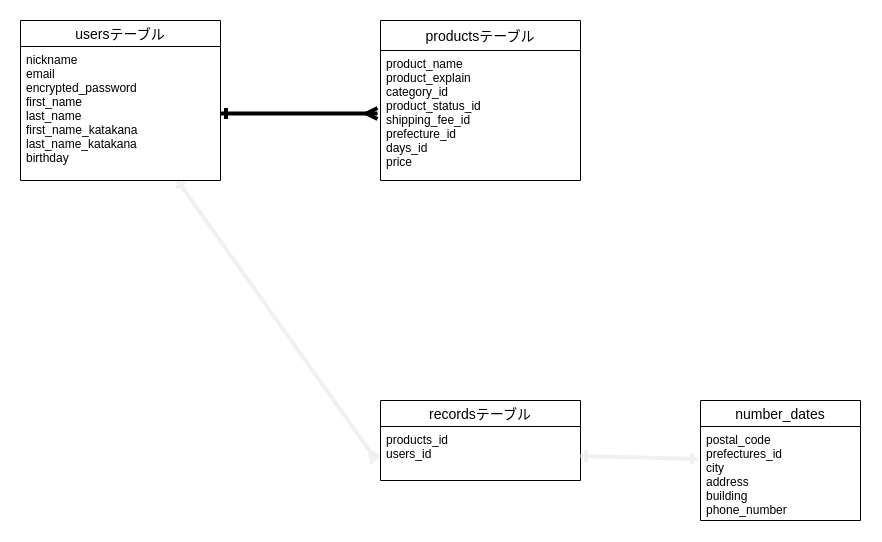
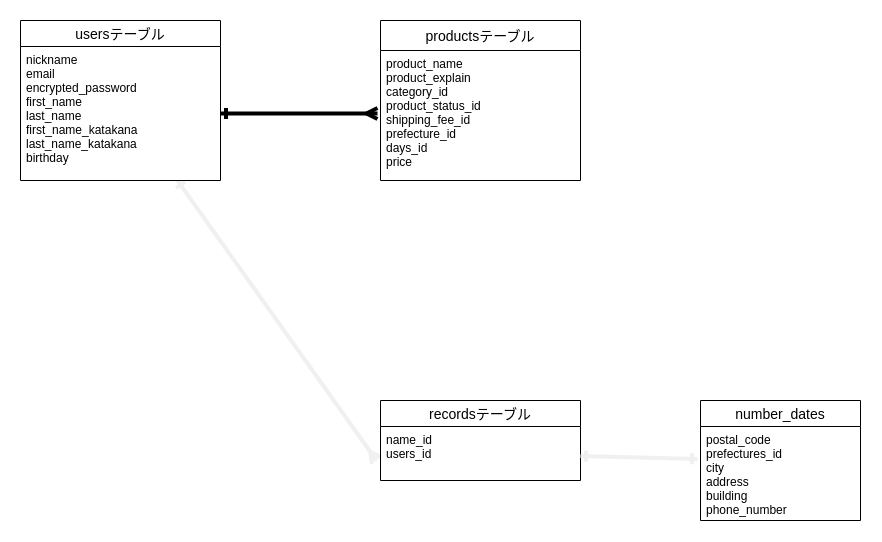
- <mxCell id="10" value="products_id&#10;users_id&#10;" style="text;strokeColor=none;fillColor=none;spacingLeft=4;spacingRight=4;overflow=hidden;rotatable=0;points=[[0,0.5],[1,0.5]];portConstraint=eastwest;fontSize=12;" vertex="1" parent="9"><mxGeometry y="26" width="200" height="54" as="geometry" /></mxCell>
+ <mxCell id="10" value="name_id&#10;users_id&#10;" style="text;strokeColor=none;fillColor=none;spacingLeft=4;spacingRight=4;overflow=hidden;rotatable=0;points=[[0,0.5],[1,0.5]];portConstraint=eastwest;fontSize=12;" vertex="1" parent="9"><mxGeometry y="26" width="200" height="54" as="geometry" /></mxCell>
